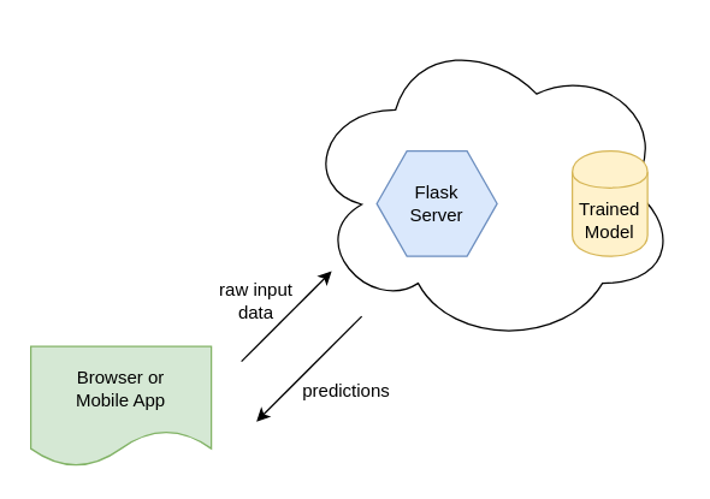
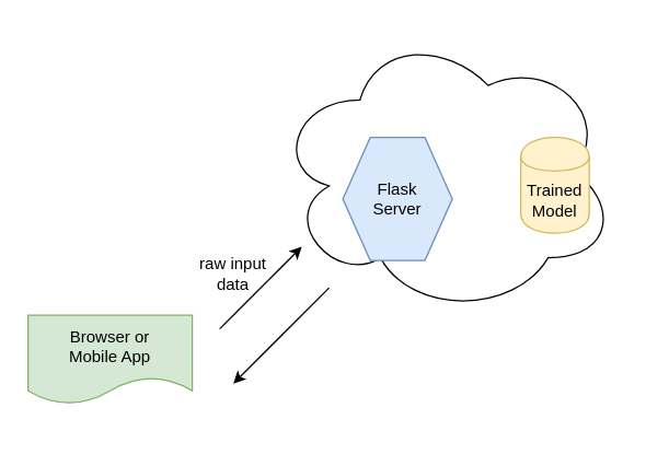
- <mxCell id="4" value="Flask&lt;br&gt;Server" style="shape=hexagon;perimeter=hexagonPerimeter2;whiteSpace=wrap;html=1;fillColor=#dae8fc;strokeColor=#6c8ebf;" vertex="1" parent="1"><mxGeometry x="250" y="100" width="80" height="70" as="geometry" /></mxCell>
+ <mxCell id="4" value="Flask&lt;br&gt;Server" style="shape=hexagon;perimeter=hexagonPerimeter2;whiteSpace=wrap;html=1;fillColor=#dae8fc;strokeColor=#6c8ebf;" vertex="1" parent="1"><mxGeometry x="250" y="100" width="80" height="90" as="geometry" /></mxCell>
- <mxCell id="9" value="predictions" style="text;html=1;strokeColor=none;fillColor=none;align=center;verticalAlign=middle;whiteSpace=wrap;rounded=0;" vertex="1" parent="1"><mxGeometry x="210" y="250" width="40" height="20" as="geometry" /></mxCell>
- <mxCell id="5" value="Browser or &lt;br&gt;Mobile App" style="shape=document;whiteSpace=wrap;html=1;boundedLbl=1;fillColor=#d5e8d4;strokeColor=#82b366;" vertex="1" parent="1"><mxGeometry x="20" y="230" width="120" height="80" as="geometry" /></mxCell>
+ <mxCell id="5" value="Browser or &lt;br&gt;Mobile App" style="shape=document;whiteSpace=wrap;html=1;boundedLbl=1;fillColor=#d5e8d4;strokeColor=#82b366;" vertex="1" parent="1"><mxGeometry x="20" y="230" width="120" height="65" as="geometry" /></mxCell>
